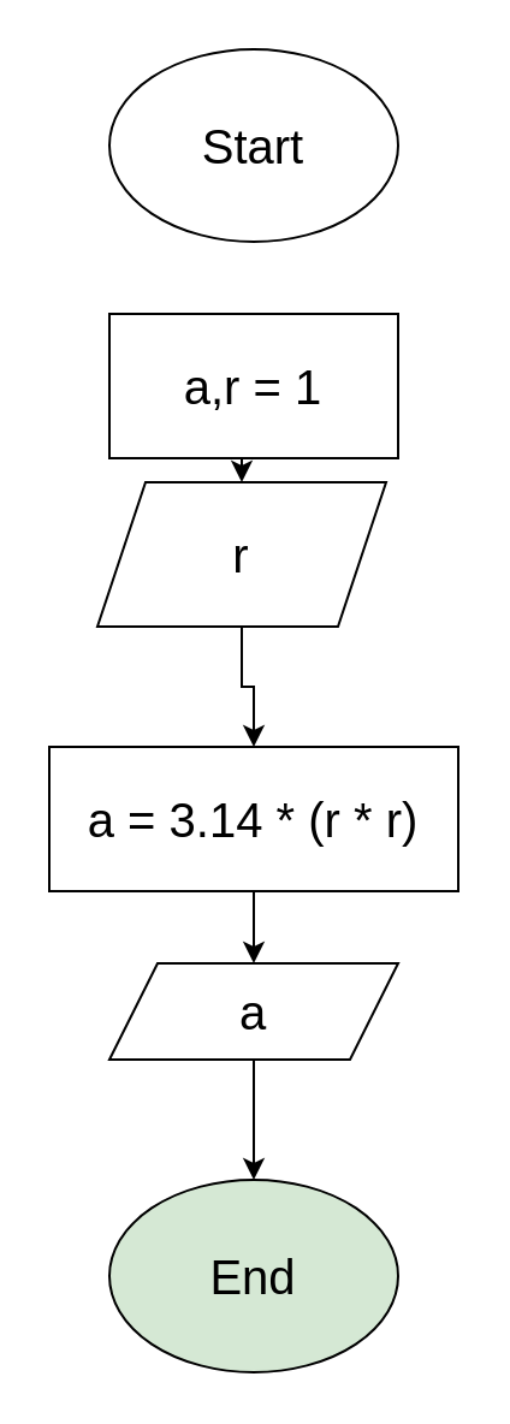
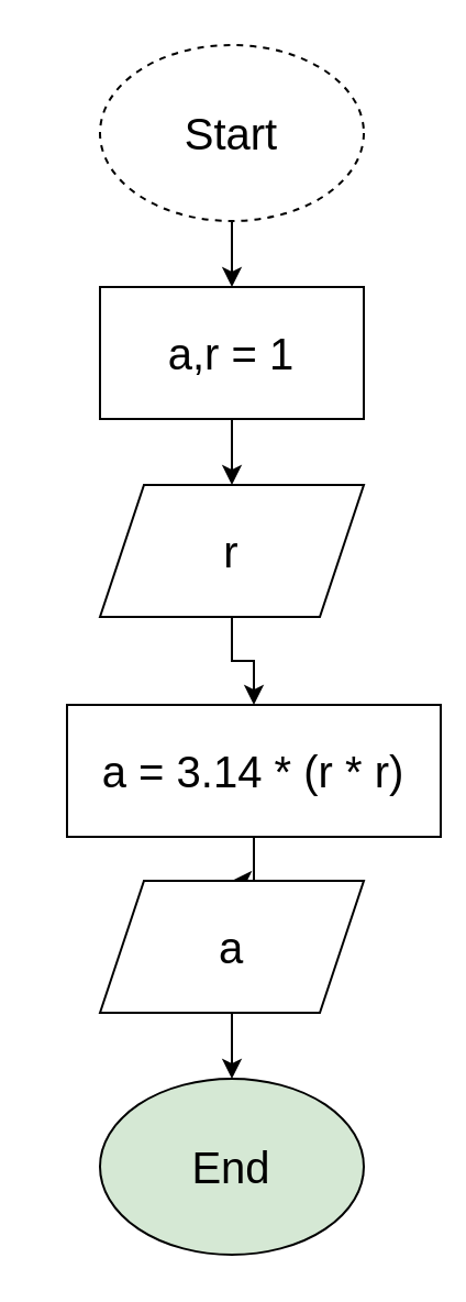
- <mxCell id="3" value="&lt;font style=&quot;font-size: 20px;&quot;&gt;Start&lt;/font&gt;" style="ellipse;whiteSpace=wrap;html=1;" vertex="1" parent="1"><mxGeometry x="45" y="20" width="120" height="80" as="geometry" /></mxCell>
+ <mxCell id="3" value="&lt;font style=&quot;font-size: 20px;&quot;&gt;Start&lt;/font&gt;" style="ellipse;whiteSpace=wrap;html=1;dashed=1;" vertex="1" parent="1"><mxGeometry x="45" y="20" width="120" height="80" as="geometry" /></mxCell>
+ <mxCell id="2" style="edgeStyle=orthogonalEdgeStyle;rounded=0;orthogonalLoop=1;jettySize=auto;html=1;exitX=0.5;exitY=1;exitDx=0;exitDy=0;entryX=0.5;entryY=0;entryDx=0;entryDy=0;" edge="1" parent="1" source="3" target="12"><mxGeometry relative="1" as="geometry" /></mxCell>
- <mxCell id="5" value="&lt;span style=&quot;font-size: 20px;&quot;&gt;r&lt;/span&gt;" style="shape=parallelogram;perimeter=parallelogramPerimeter;whiteSpace=wrap;html=1;fixedSize=1;" vertex="1" parent="1"><mxGeometry x="40" y="200" width="120" height="60" as="geometry" /></mxCell>
+ <mxCell id="5" value="&lt;span style=&quot;font-size: 20px;&quot;&gt;r&lt;/span&gt;" style="shape=parallelogram;perimeter=parallelogramPerimeter;whiteSpace=wrap;html=1;fixedSize=1;" vertex="1" parent="1"><mxGeometry x="45" y="220" width="120" height="60" as="geometry" /></mxCell>
- <mxCell id="7" value="&lt;font style=&quot;font-size: 20px;&quot;&gt;a = 3.14 * (r * r)&lt;/font&gt;" style="rounded=0;whiteSpace=wrap;html=1;" vertex="1" parent="1"><mxGeometry x="20" y="310" width="170" height="60" as="geometry" /></mxCell>
+ <mxCell id="7" value="&lt;font style=&quot;font-size: 20px;&quot;&gt;a = 3.14 * (r * r)&lt;/font&gt;" style="rounded=0;whiteSpace=wrap;html=1;" vertex="1" parent="1"><mxGeometry x="30" y="320" width="170" height="60" as="geometry" /></mxCell>
- <mxCell id="9" value="&lt;span style=&quot;font-size: 20px;&quot;&gt;a&lt;/span&gt;" style="shape=parallelogram;perimeter=parallelogramPerimeter;whiteSpace=wrap;html=1;fixedSize=1;" vertex="1" parent="1"><mxGeometry x="45" y="400" width="120" height="40" as="geometry" /></mxCell>
+ <mxCell id="9" value="&lt;span style=&quot;font-size: 20px;&quot;&gt;a&lt;/span&gt;" style="shape=parallelogram;perimeter=parallelogramPerimeter;whiteSpace=wrap;html=1;fixedSize=1;" vertex="1" parent="1"><mxGeometry x="45" y="400" width="120" height="60" as="geometry" /></mxCell>
